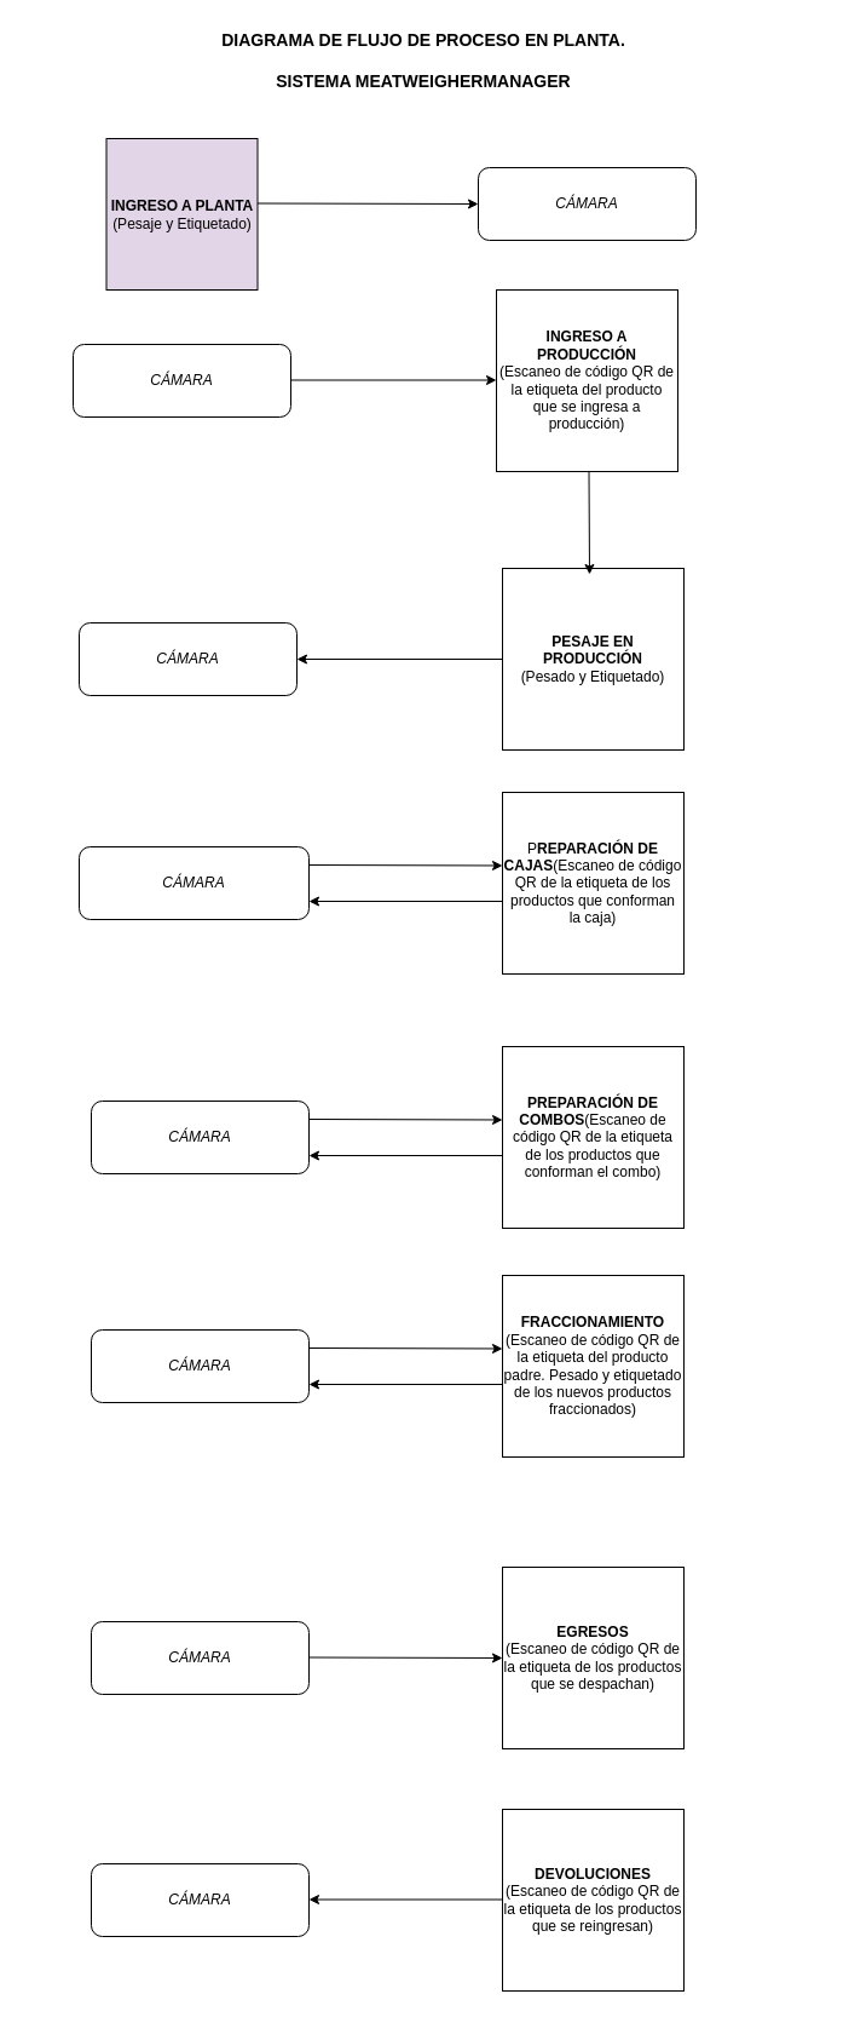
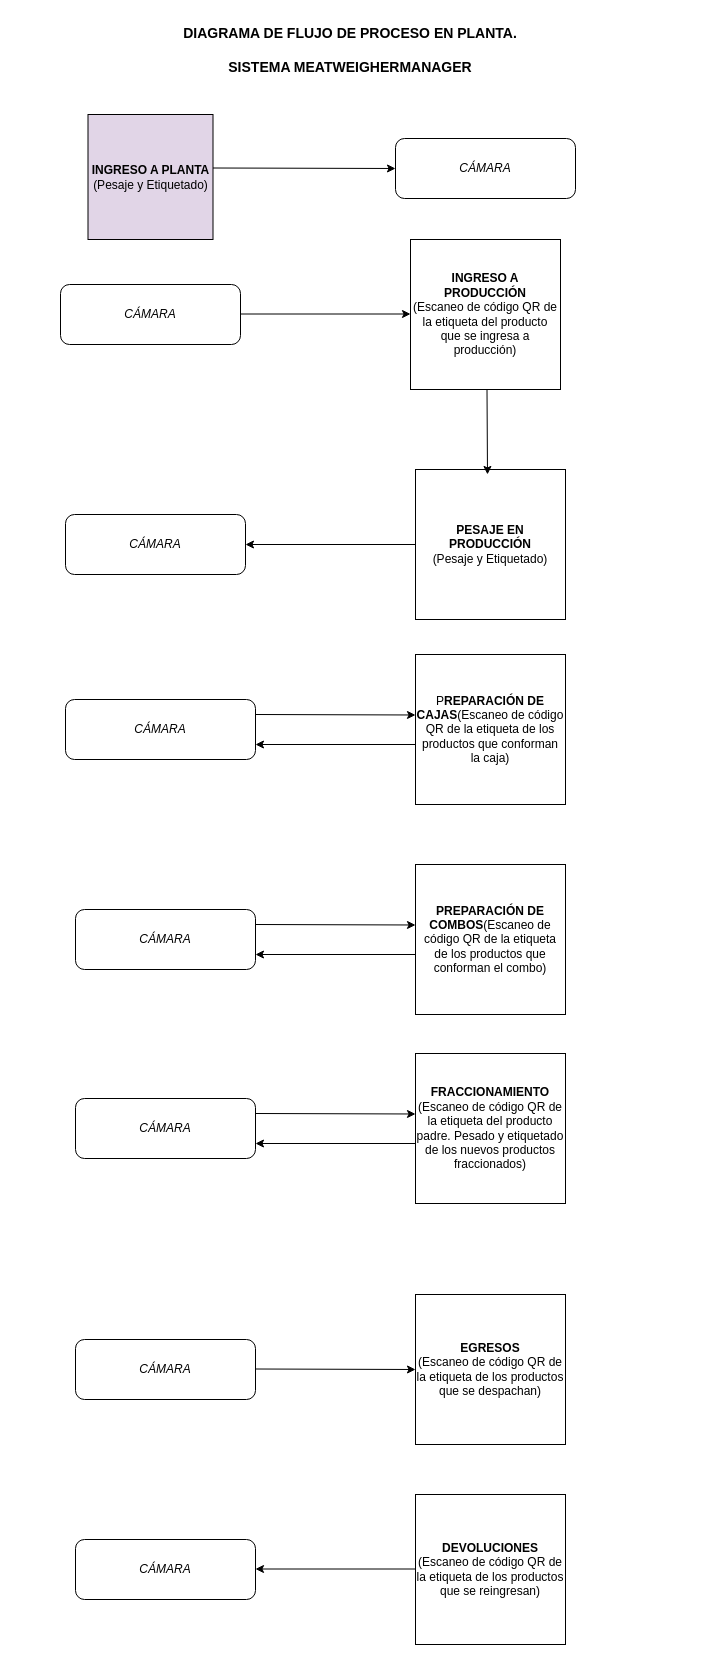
- <mxCell id="6" value="&lt;b&gt;PESAJE EN PRODUCCIÓN&lt;/b&gt;&lt;div&gt;(Pesado y Etiquetado)&lt;/div&gt;" style="whiteSpace=wrap;html=1;aspect=fixed;" vertex="1" parent="1"><mxGeometry x="415" y="469" width="150" height="150" as="geometry" /></mxCell>
+ <mxCell id="6" value="&lt;b&gt;PESAJE EN PRODUCCIÓN&lt;/b&gt;&lt;div&gt;(Pesaje y Etiquetado)&lt;/div&gt;" style="whiteSpace=wrap;html=1;aspect=fixed;" vertex="1" parent="1"><mxGeometry x="415" y="469" width="150" height="150" as="geometry" /></mxCell>
